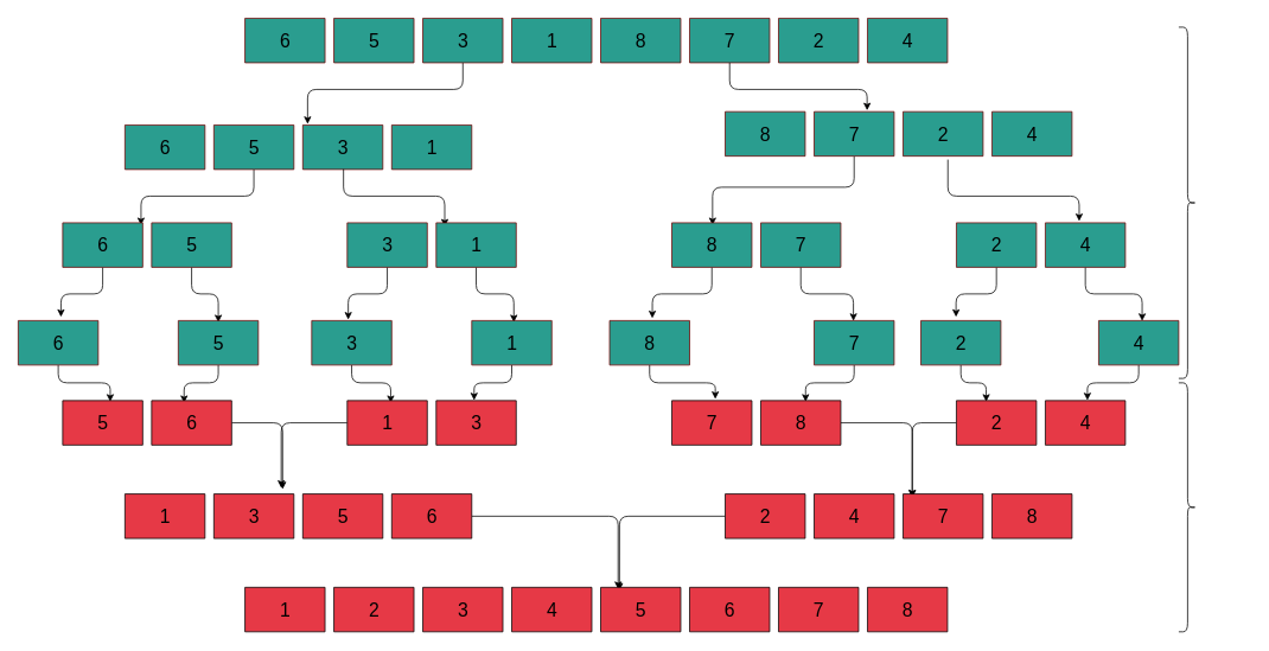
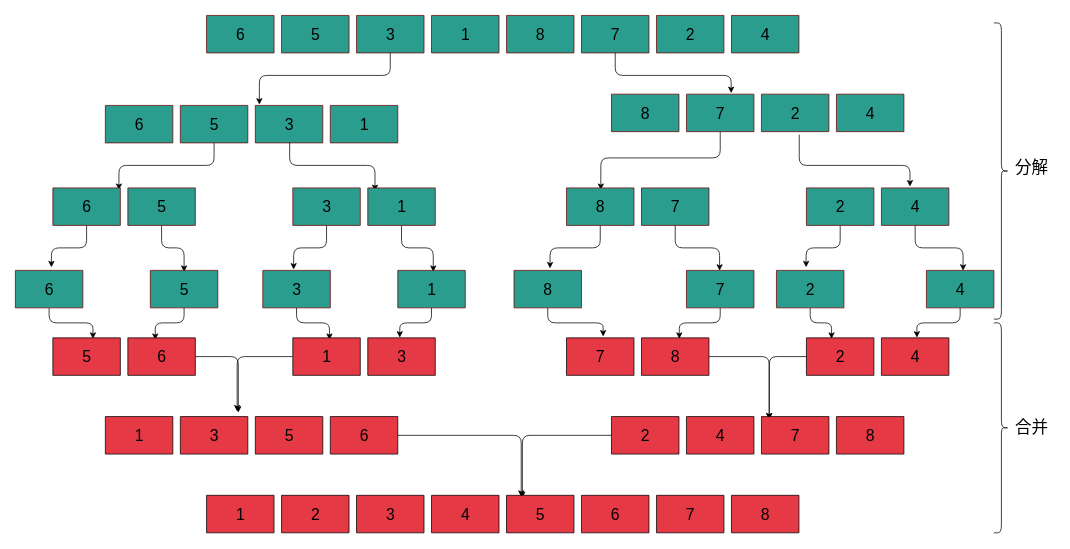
+ <mxCell id="144" value="&lt;span style=&quot;font-size: 22px&quot;&gt;分解&lt;/span&gt;" style="text;html=1;align=center;verticalAlign=middle;resizable=0;points=[];autosize=1;strokeColor=none;fillColor=none;" vertex="1" parent="1"><mxGeometry x="1345" y="212.5" width="60" height="20" as="geometry" /></mxCell>
+ <mxCell id="145" value="&lt;span style=&quot;font-size: 22px&quot;&gt;合并&lt;/span&gt;" style="text;html=1;align=center;verticalAlign=middle;resizable=0;points=[];autosize=1;strokeColor=none;fillColor=none;" vertex="1" parent="1"><mxGeometry x="1345" y="560" width="60" height="20" as="geometry" /></mxCell>
